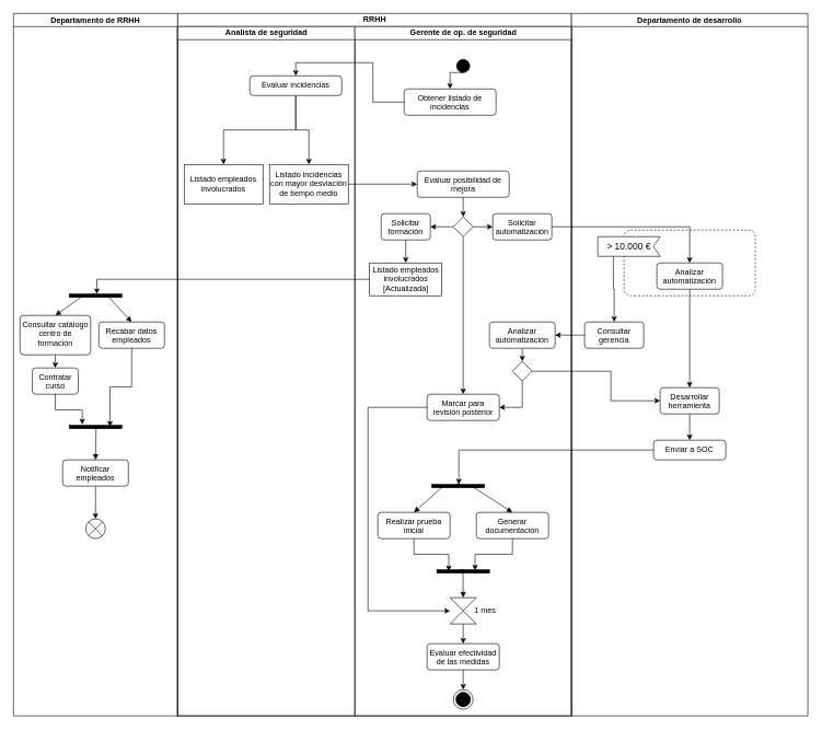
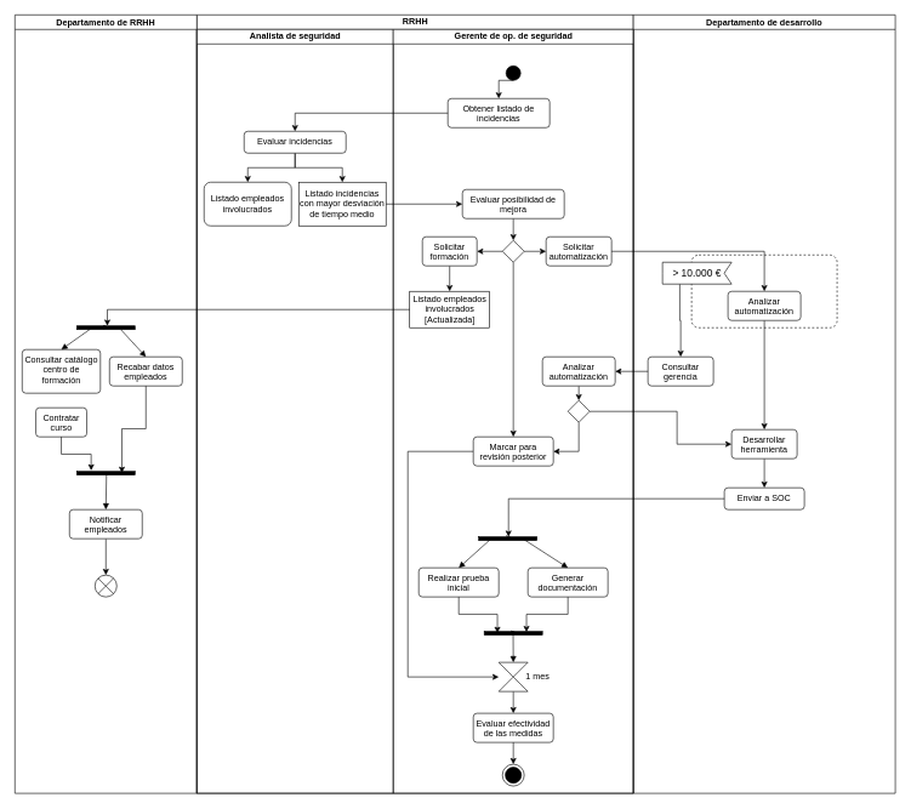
- <mxCell id="6" value="Evaluar incidencias" style="html=1;align=center;verticalAlign=top;rounded=1;absoluteArcSize=1;arcSize=10;dashed=0;whiteSpace=wrap;" vertex="1" parent="3"><mxGeometry x="110" y="75" width="140" height="30" as="geometry" /></mxCell>
+ <mxCell id="6" value="Evaluar incidencias" style="html=1;align=center;verticalAlign=top;rounded=1;absoluteArcSize=1;arcSize=10;dashed=0;whiteSpace=wrap;" vertex="1" parent="3"><mxGeometry x="65" y="140" width="140" height="30" as="geometry" /></mxCell>
- <mxCell id="8" value="Listado empleados involucrados" style="fontStyle=0;html=1;whiteSpace=wrap;" vertex="1" parent="3"><mxGeometry x="10" y="210" width="120" height="60" as="geometry" /></mxCell>
+ <mxCell id="8" value="Listado empleados involucrados" style="fontStyle=0;html=1;whiteSpace=wrap;rounded=1;" vertex="1" parent="3"><mxGeometry x="10" y="210" width="120" height="60" as="geometry" /></mxCell>
- <mxCell id="59" style="edgeStyle=orthogonalEdgeStyle;rounded=0;orthogonalLoop=1;jettySize=auto;html=1;exitX=0.5;exitY=1;exitDx=0;exitDy=0;entryX=0.5;entryY=0;entryDx=0;entryDy=0;" edge="1" parent="56" source="60" target="61"><mxGeometry relative="1" as="geometry" /></mxCell>
